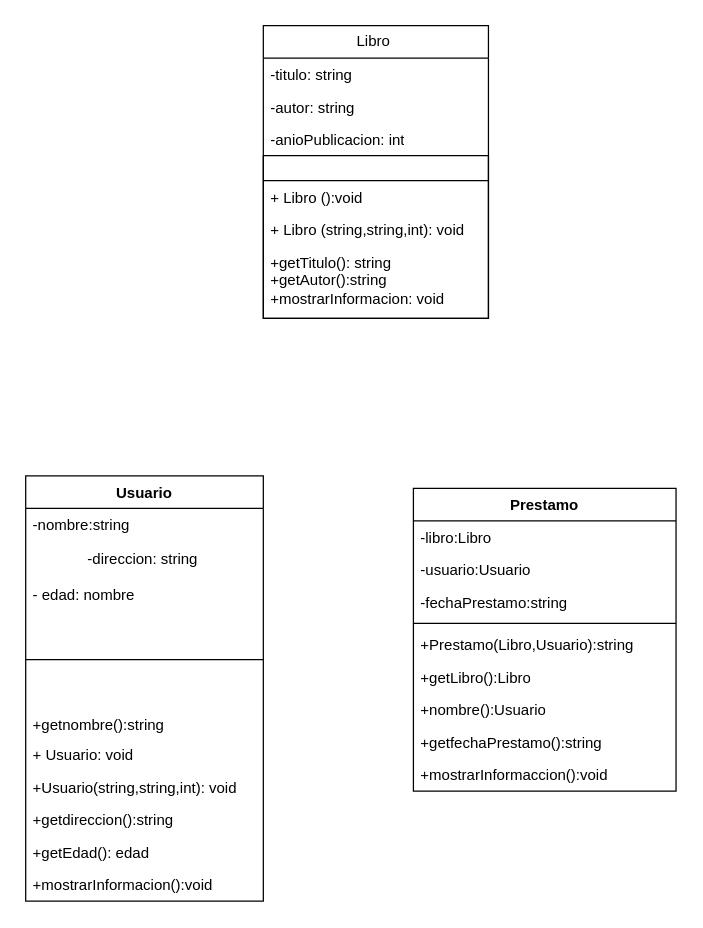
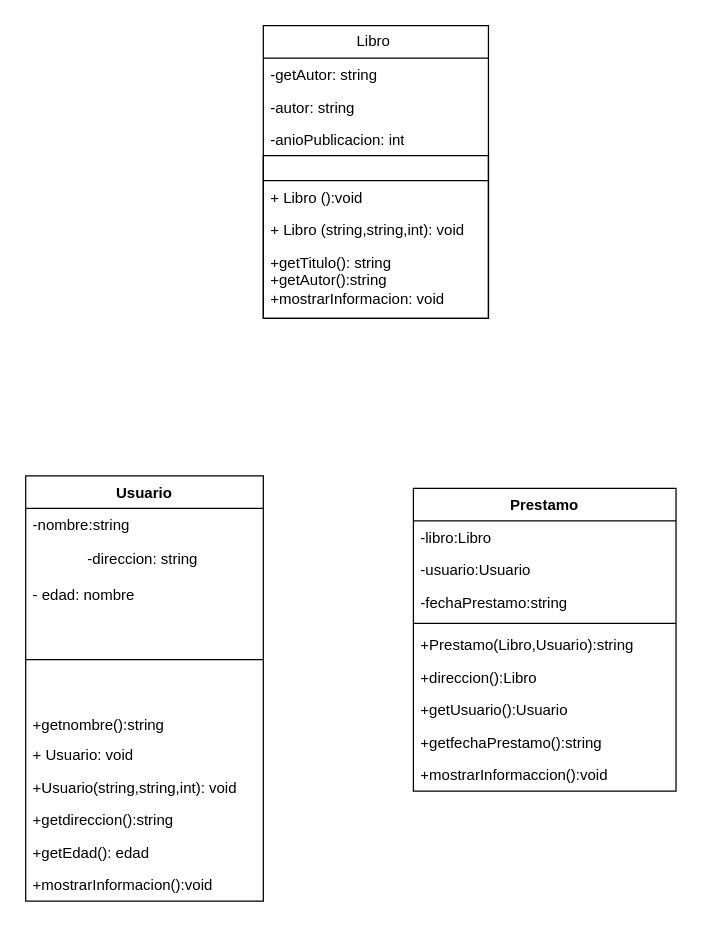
- <mxCell id="3" value="-titulo: string" style="text;strokeColor=none;fillColor=none;align=left;verticalAlign=top;spacingLeft=4;spacingRight=4;overflow=hidden;rotatable=0;points=[[0,0.5],[1,0.5]];portConstraint=eastwest;whiteSpace=wrap;html=1;" vertex="1" parent="2"><mxGeometry y="26" width="180" height="26" as="geometry" /></mxCell>
+ <mxCell id="3" value="-getAutor: string" style="text;strokeColor=none;fillColor=none;align=left;verticalAlign=top;spacingLeft=4;spacingRight=4;overflow=hidden;rotatable=0;points=[[0,0.5],[1,0.5]];portConstraint=eastwest;whiteSpace=wrap;html=1;" vertex="1" parent="2"><mxGeometry y="26" width="180" height="26" as="geometry" /></mxCell>
- <mxCell id="27" value="+getLibro():Libro" style="text;strokeColor=none;fillColor=none;align=left;verticalAlign=top;spacingLeft=4;spacingRight=4;overflow=hidden;rotatable=0;points=[[0,0.5],[1,0.5]];portConstraint=eastwest;whiteSpace=wrap;html=1;fontSize=12;fontFamily=Helvetica;fontColor=default;" vertex="1" parent="21"><mxGeometry y="138" width="210" height="26" as="geometry" /></mxCell>
+ <mxCell id="27" value="+direccion():Libro" style="text;strokeColor=none;fillColor=none;align=left;verticalAlign=top;spacingLeft=4;spacingRight=4;overflow=hidden;rotatable=0;points=[[0,0.5],[1,0.5]];portConstraint=eastwest;whiteSpace=wrap;html=1;fontSize=12;fontFamily=Helvetica;fontColor=default;" vertex="1" parent="21"><mxGeometry y="138" width="210" height="26" as="geometry" /></mxCell>
- <mxCell id="28" value="+nombre():Usuario" style="text;strokeColor=none;fillColor=none;align=left;verticalAlign=top;spacingLeft=4;spacingRight=4;overflow=hidden;rotatable=0;points=[[0,0.5],[1,0.5]];portConstraint=eastwest;whiteSpace=wrap;html=1;fontSize=12;fontFamily=Helvetica;fontColor=default;" vertex="1" parent="21"><mxGeometry y="164" width="210" height="26" as="geometry" /></mxCell>
+ <mxCell id="28" value="+getUsuario():Usuario" style="text;strokeColor=none;fillColor=none;align=left;verticalAlign=top;spacingLeft=4;spacingRight=4;overflow=hidden;rotatable=0;points=[[0,0.5],[1,0.5]];portConstraint=eastwest;whiteSpace=wrap;html=1;fontSize=12;fontFamily=Helvetica;fontColor=default;" vertex="1" parent="21"><mxGeometry y="164" width="210" height="26" as="geometry" /></mxCell>
